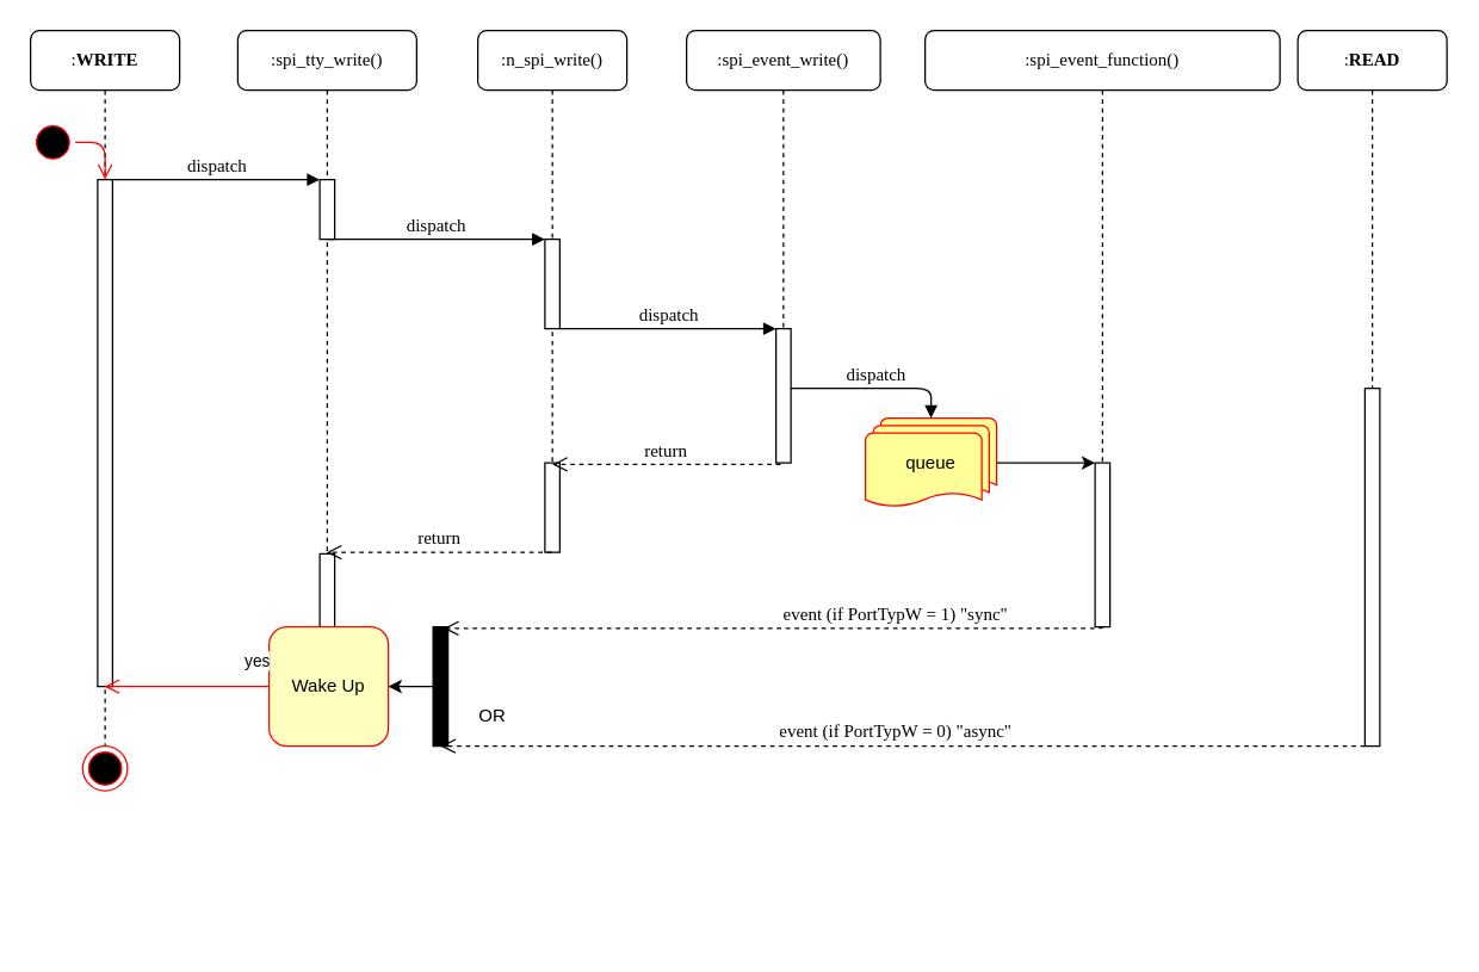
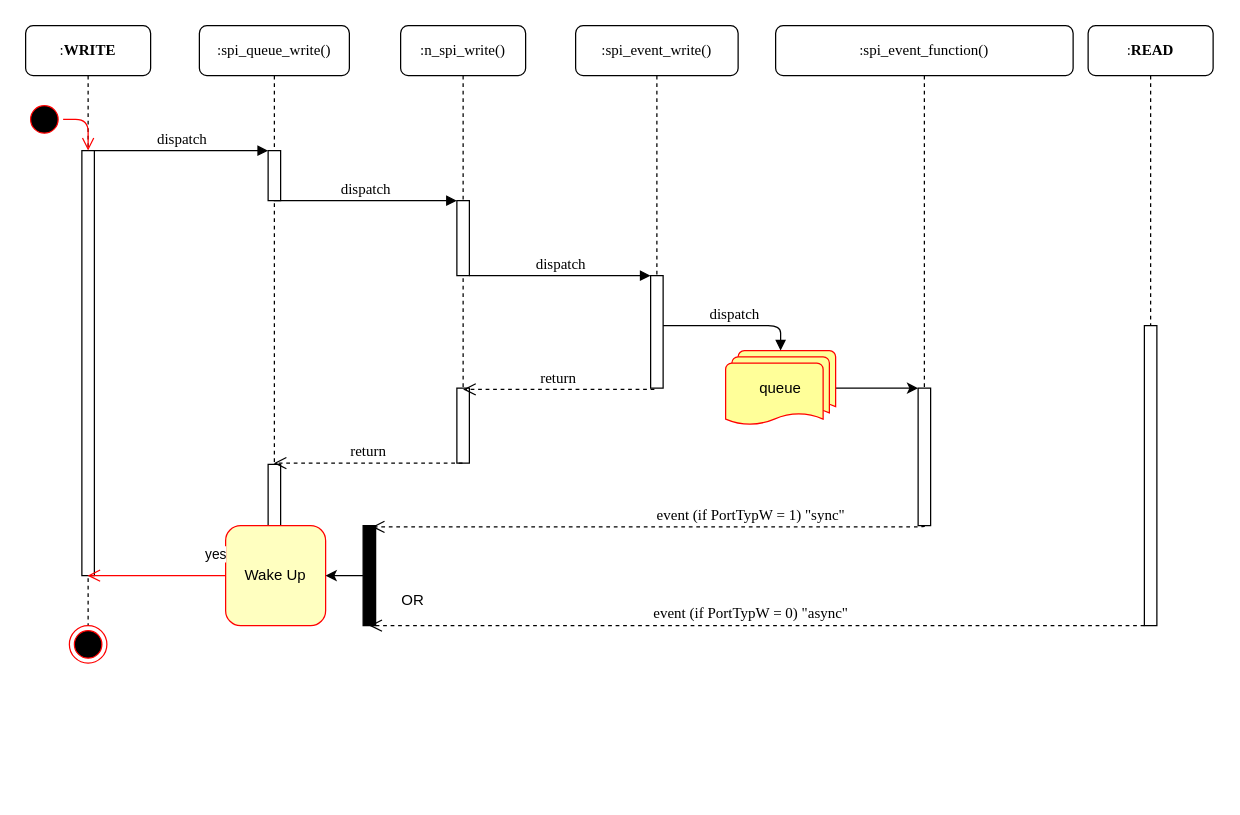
- <mxCell id="2" value=":spi_tty_write()" style="shape=umlLifeline;perimeter=lifelinePerimeter;whiteSpace=wrap;html=1;container=1;collapsible=0;recursiveResize=0;outlineConnect=0;rounded=1;shadow=0;comic=0;labelBackgroundColor=none;strokeWidth=1;fontFamily=Verdana;fontSize=12;align=center;" parent="1" vertex="1"><mxGeometry x="159" y="20" width="120" height="480" as="geometry" /></mxCell>
+ <mxCell id="2" value=":spi_queue_write()" style="shape=umlLifeline;perimeter=lifelinePerimeter;whiteSpace=wrap;html=1;container=1;collapsible=0;recursiveResize=0;outlineConnect=0;rounded=1;shadow=0;comic=0;labelBackgroundColor=none;strokeWidth=1;fontFamily=Verdana;fontSize=12;align=center;" parent="1" vertex="1"><mxGeometry x="159" y="20" width="120" height="480" as="geometry" /></mxCell>
